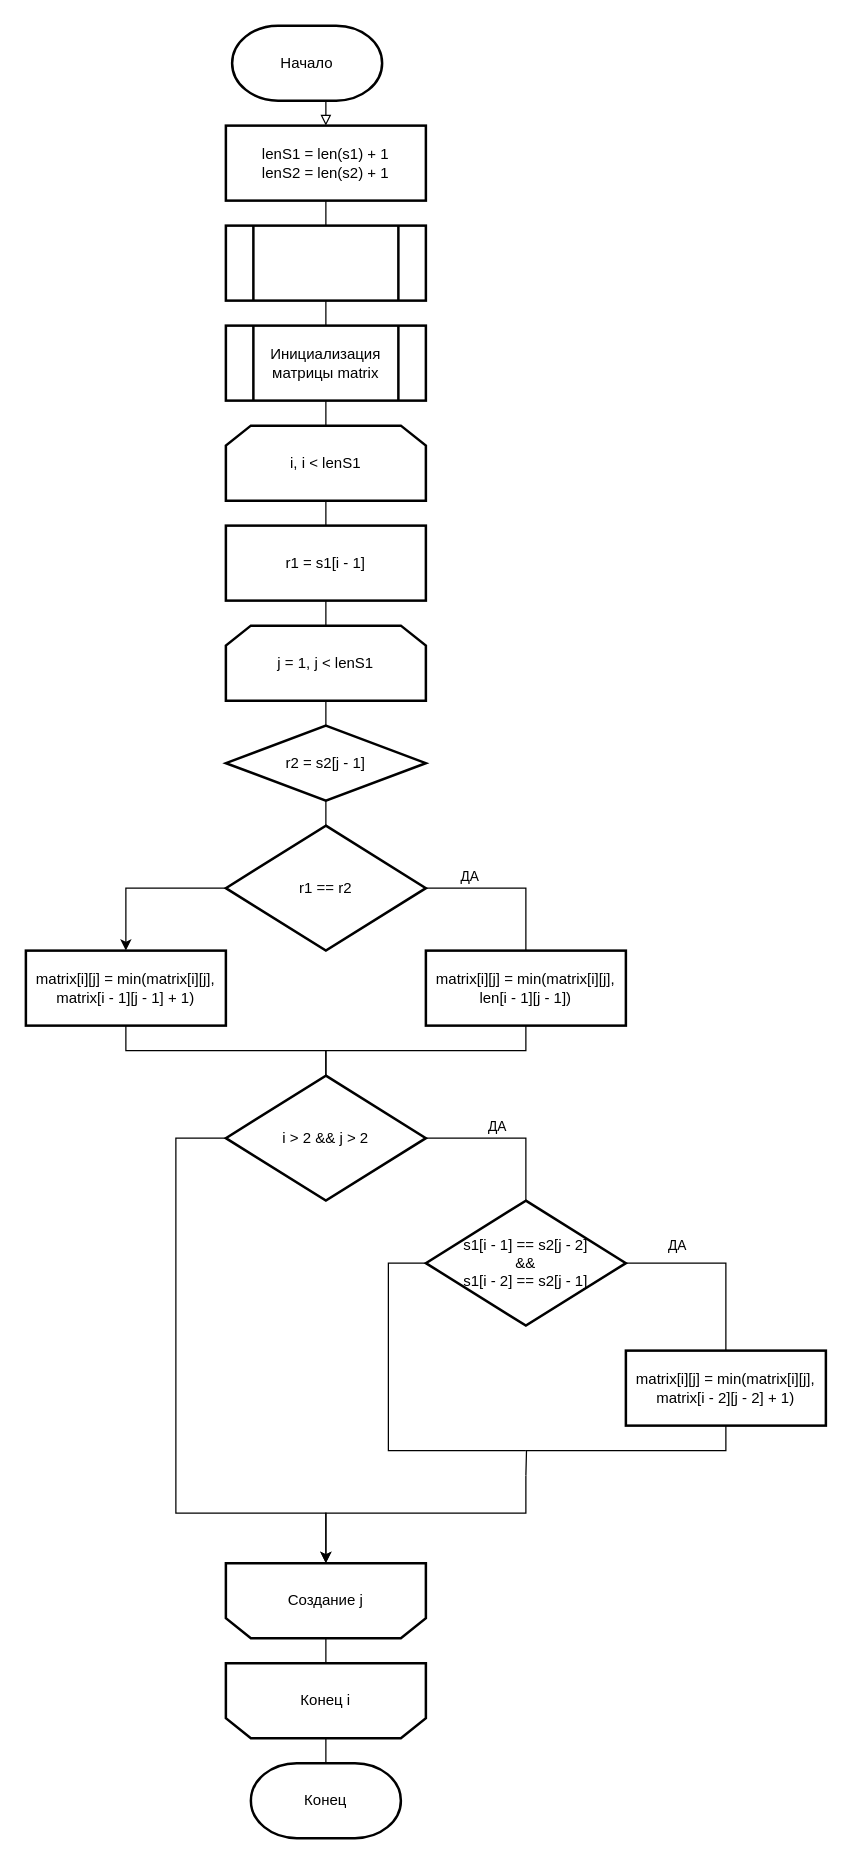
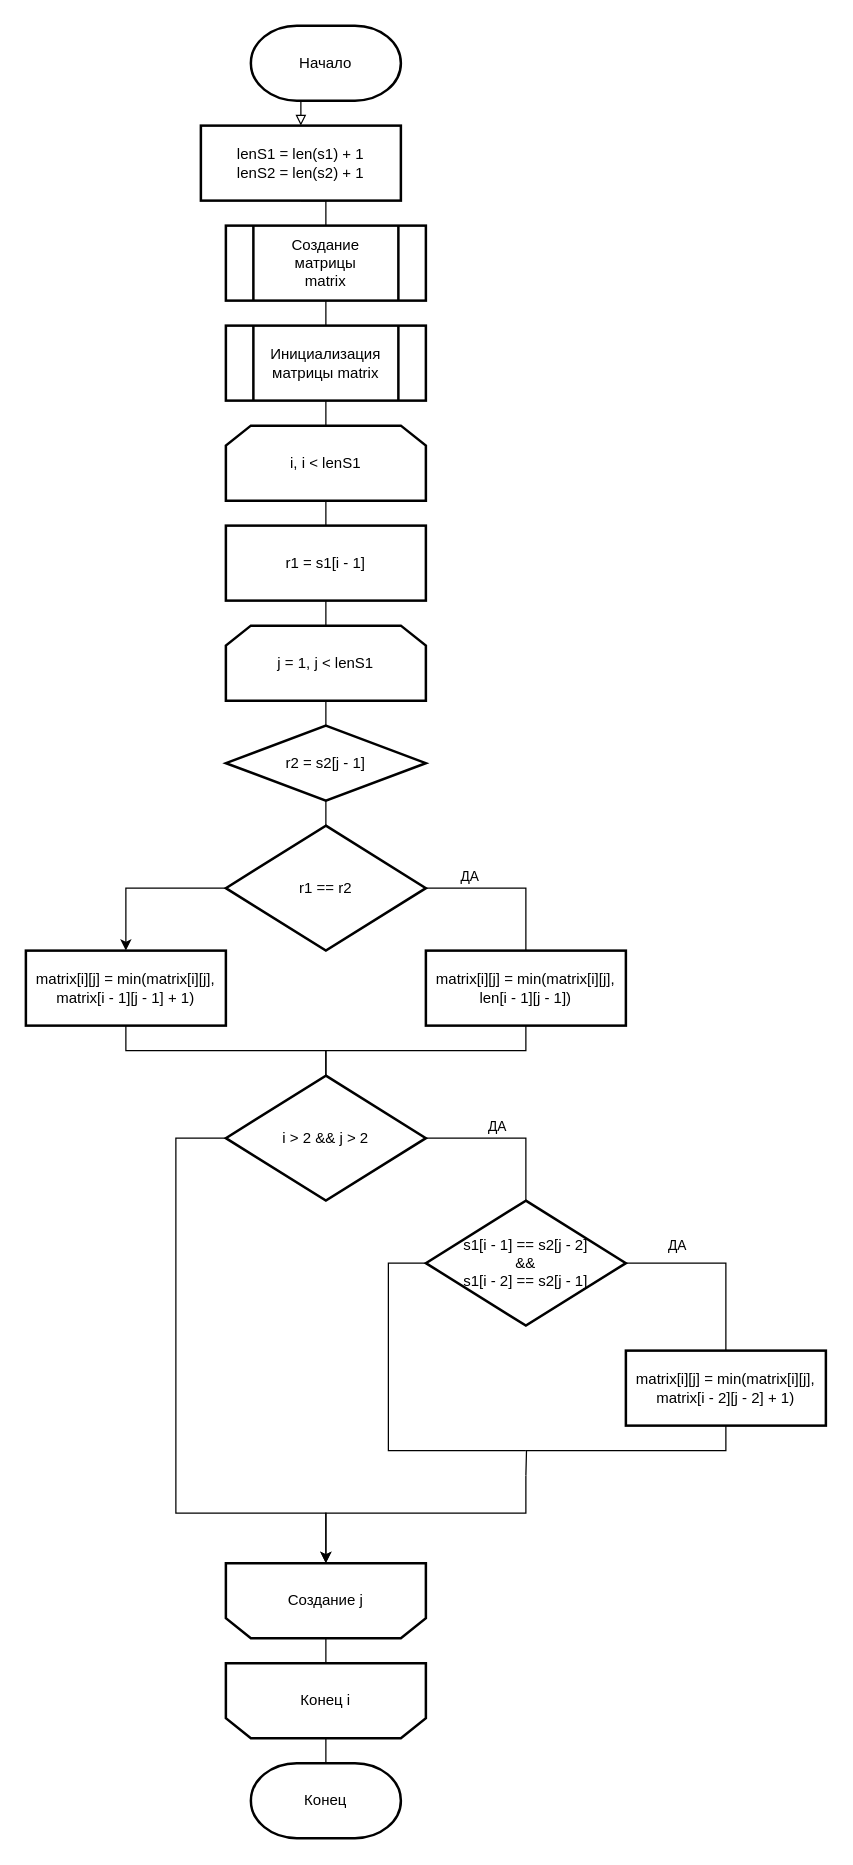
- <mxCell id="3" value="Начало" style="strokeWidth=2;html=1;shape=mxgraph.flowchart.terminator;whiteSpace=wrap;" parent="1" vertex="1"><mxGeometry x="185" y="20" width="120" height="60" as="geometry" /></mxCell>
+ <mxCell id="3" value="Начало" style="strokeWidth=2;html=1;shape=mxgraph.flowchart.terminator;whiteSpace=wrap;" parent="1" vertex="1"><mxGeometry x="200" y="20" width="120" height="60" as="geometry" /></mxCell>
- <mxCell id="5" value="lenS1 = len(s1) + 1&lt;br&gt;lenS2 = len(s2) + 1" style="rounded=0;whiteSpace=wrap;html=1;strokeWidth=2;" parent="1" vertex="1"><mxGeometry x="180" y="100" width="160" height="60" as="geometry" /></mxCell>
+ <mxCell id="5" value="lenS1 = len(s1) + 1&lt;br&gt;lenS2 = len(s2) + 1" style="rounded=0;whiteSpace=wrap;html=1;strokeWidth=2;" parent="1" vertex="1"><mxGeometry x="160" y="100" width="160" height="60" as="geometry" /></mxCell>
+ <mxCell id="8" value="Создание матрицы matrix" style="text;html=1;strokeColor=none;fillColor=none;align=center;verticalAlign=middle;whiteSpace=wrap;rounded=0;" parent="1" vertex="1"><mxGeometry x="230" y="195" width="60" height="30" as="geometry" /></mxCell>
